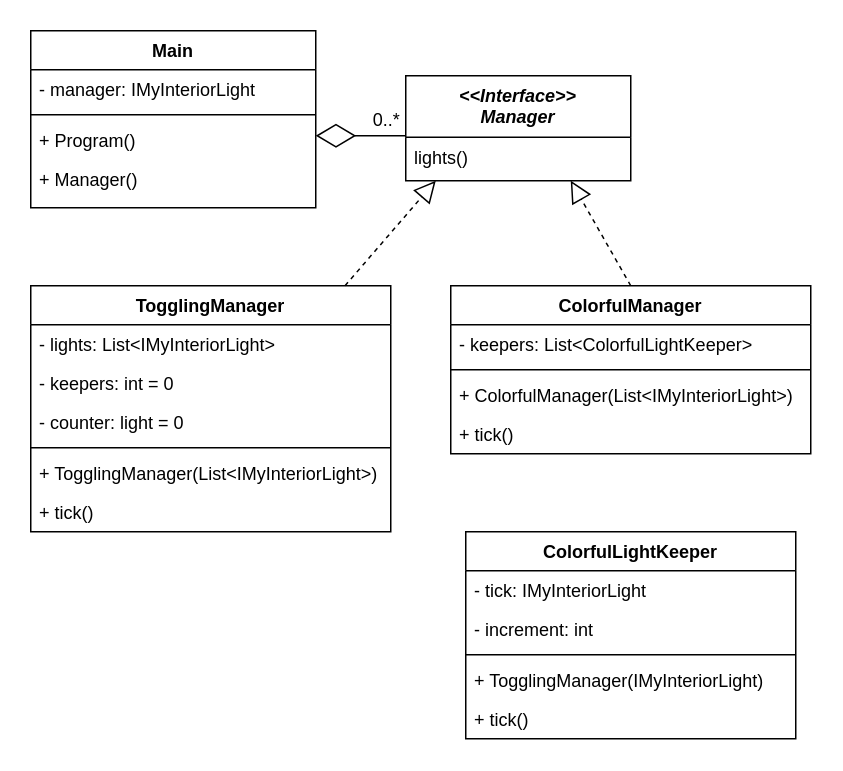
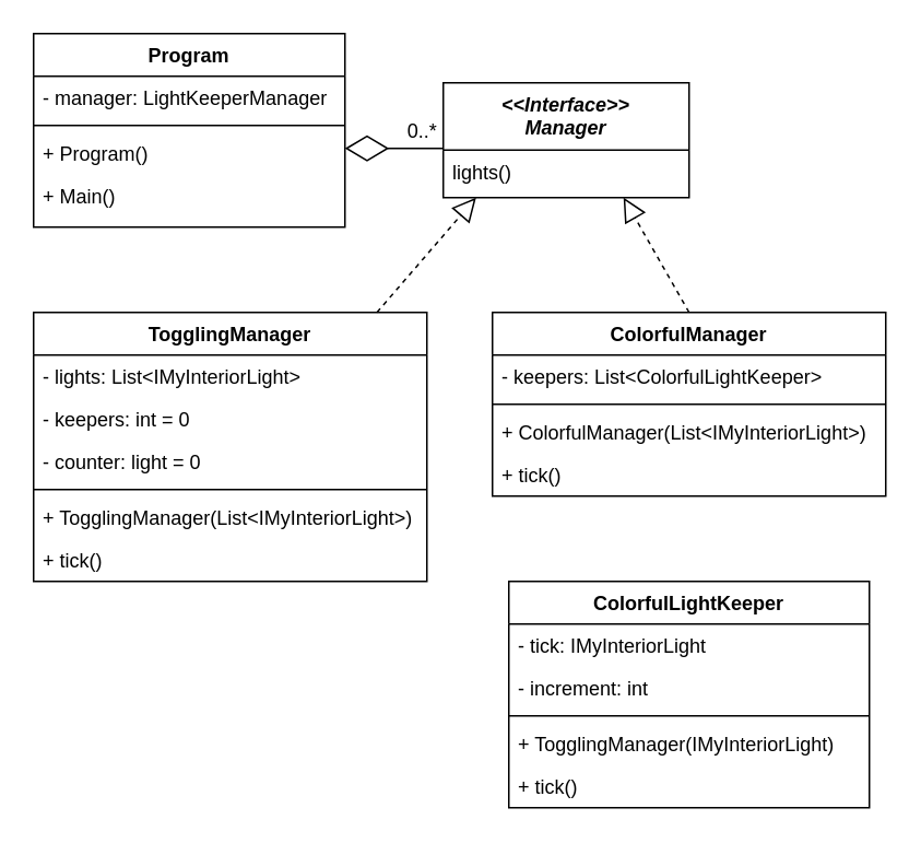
- <mxCell id="13" value="Main" style="swimlane;fontStyle=1;align=center;verticalAlign=top;childLayout=stackLayout;horizontal=1;startSize=26;horizontalStack=0;resizeParent=1;resizeParentMax=0;resizeLast=0;collapsible=1;marginBottom=0;labelBackgroundColor=none;fillColor=none;" vertex="1" parent="1"><mxGeometry x="20" y="20" width="190" height="118" as="geometry" /></mxCell>
+ <mxCell id="13" value="Program" style="swimlane;fontStyle=1;align=center;verticalAlign=top;childLayout=stackLayout;horizontal=1;startSize=26;horizontalStack=0;resizeParent=1;resizeParentMax=0;resizeLast=0;collapsible=1;marginBottom=0;labelBackgroundColor=none;fillColor=none;" vertex="1" parent="1"><mxGeometry x="20" y="20" width="190" height="118" as="geometry" /></mxCell>
- <mxCell id="14" value="- manager: IMyInteriorLight" style="text;strokeColor=none;fillColor=none;align=left;verticalAlign=top;spacingLeft=4;spacingRight=4;overflow=hidden;rotatable=0;points=[[0,0.5],[1,0.5]];portConstraint=eastwest;connectable=0;allowArrows=0;" vertex="1" parent="13"><mxGeometry y="26" width="190" height="26" as="geometry" /></mxCell>
+ <mxCell id="14" value="- manager: LightKeeperManager" style="text;strokeColor=none;fillColor=none;align=left;verticalAlign=top;spacingLeft=4;spacingRight=4;overflow=hidden;rotatable=0;points=[[0,0.5],[1,0.5]];portConstraint=eastwest;connectable=0;allowArrows=0;" vertex="1" parent="13"><mxGeometry y="26" width="190" height="26" as="geometry" /></mxCell>
- <mxCell id="17" value="+ Manager()" style="text;strokeColor=none;fillColor=none;align=left;verticalAlign=top;spacingLeft=4;spacingRight=4;overflow=hidden;rotatable=0;points=[[0,0.5],[1,0.5]];portConstraint=eastwest;connectable=0;allowArrows=0;" vertex="1" parent="13"><mxGeometry y="86" width="190" height="32" as="geometry" /></mxCell>
+ <mxCell id="17" value="+ Main()" style="text;strokeColor=none;fillColor=none;align=left;verticalAlign=top;spacingLeft=4;spacingRight=4;overflow=hidden;rotatable=0;points=[[0,0.5],[1,0.5]];portConstraint=eastwest;connectable=0;allowArrows=0;" vertex="1" parent="13"><mxGeometry y="86" width="190" height="32" as="geometry" /></mxCell>
